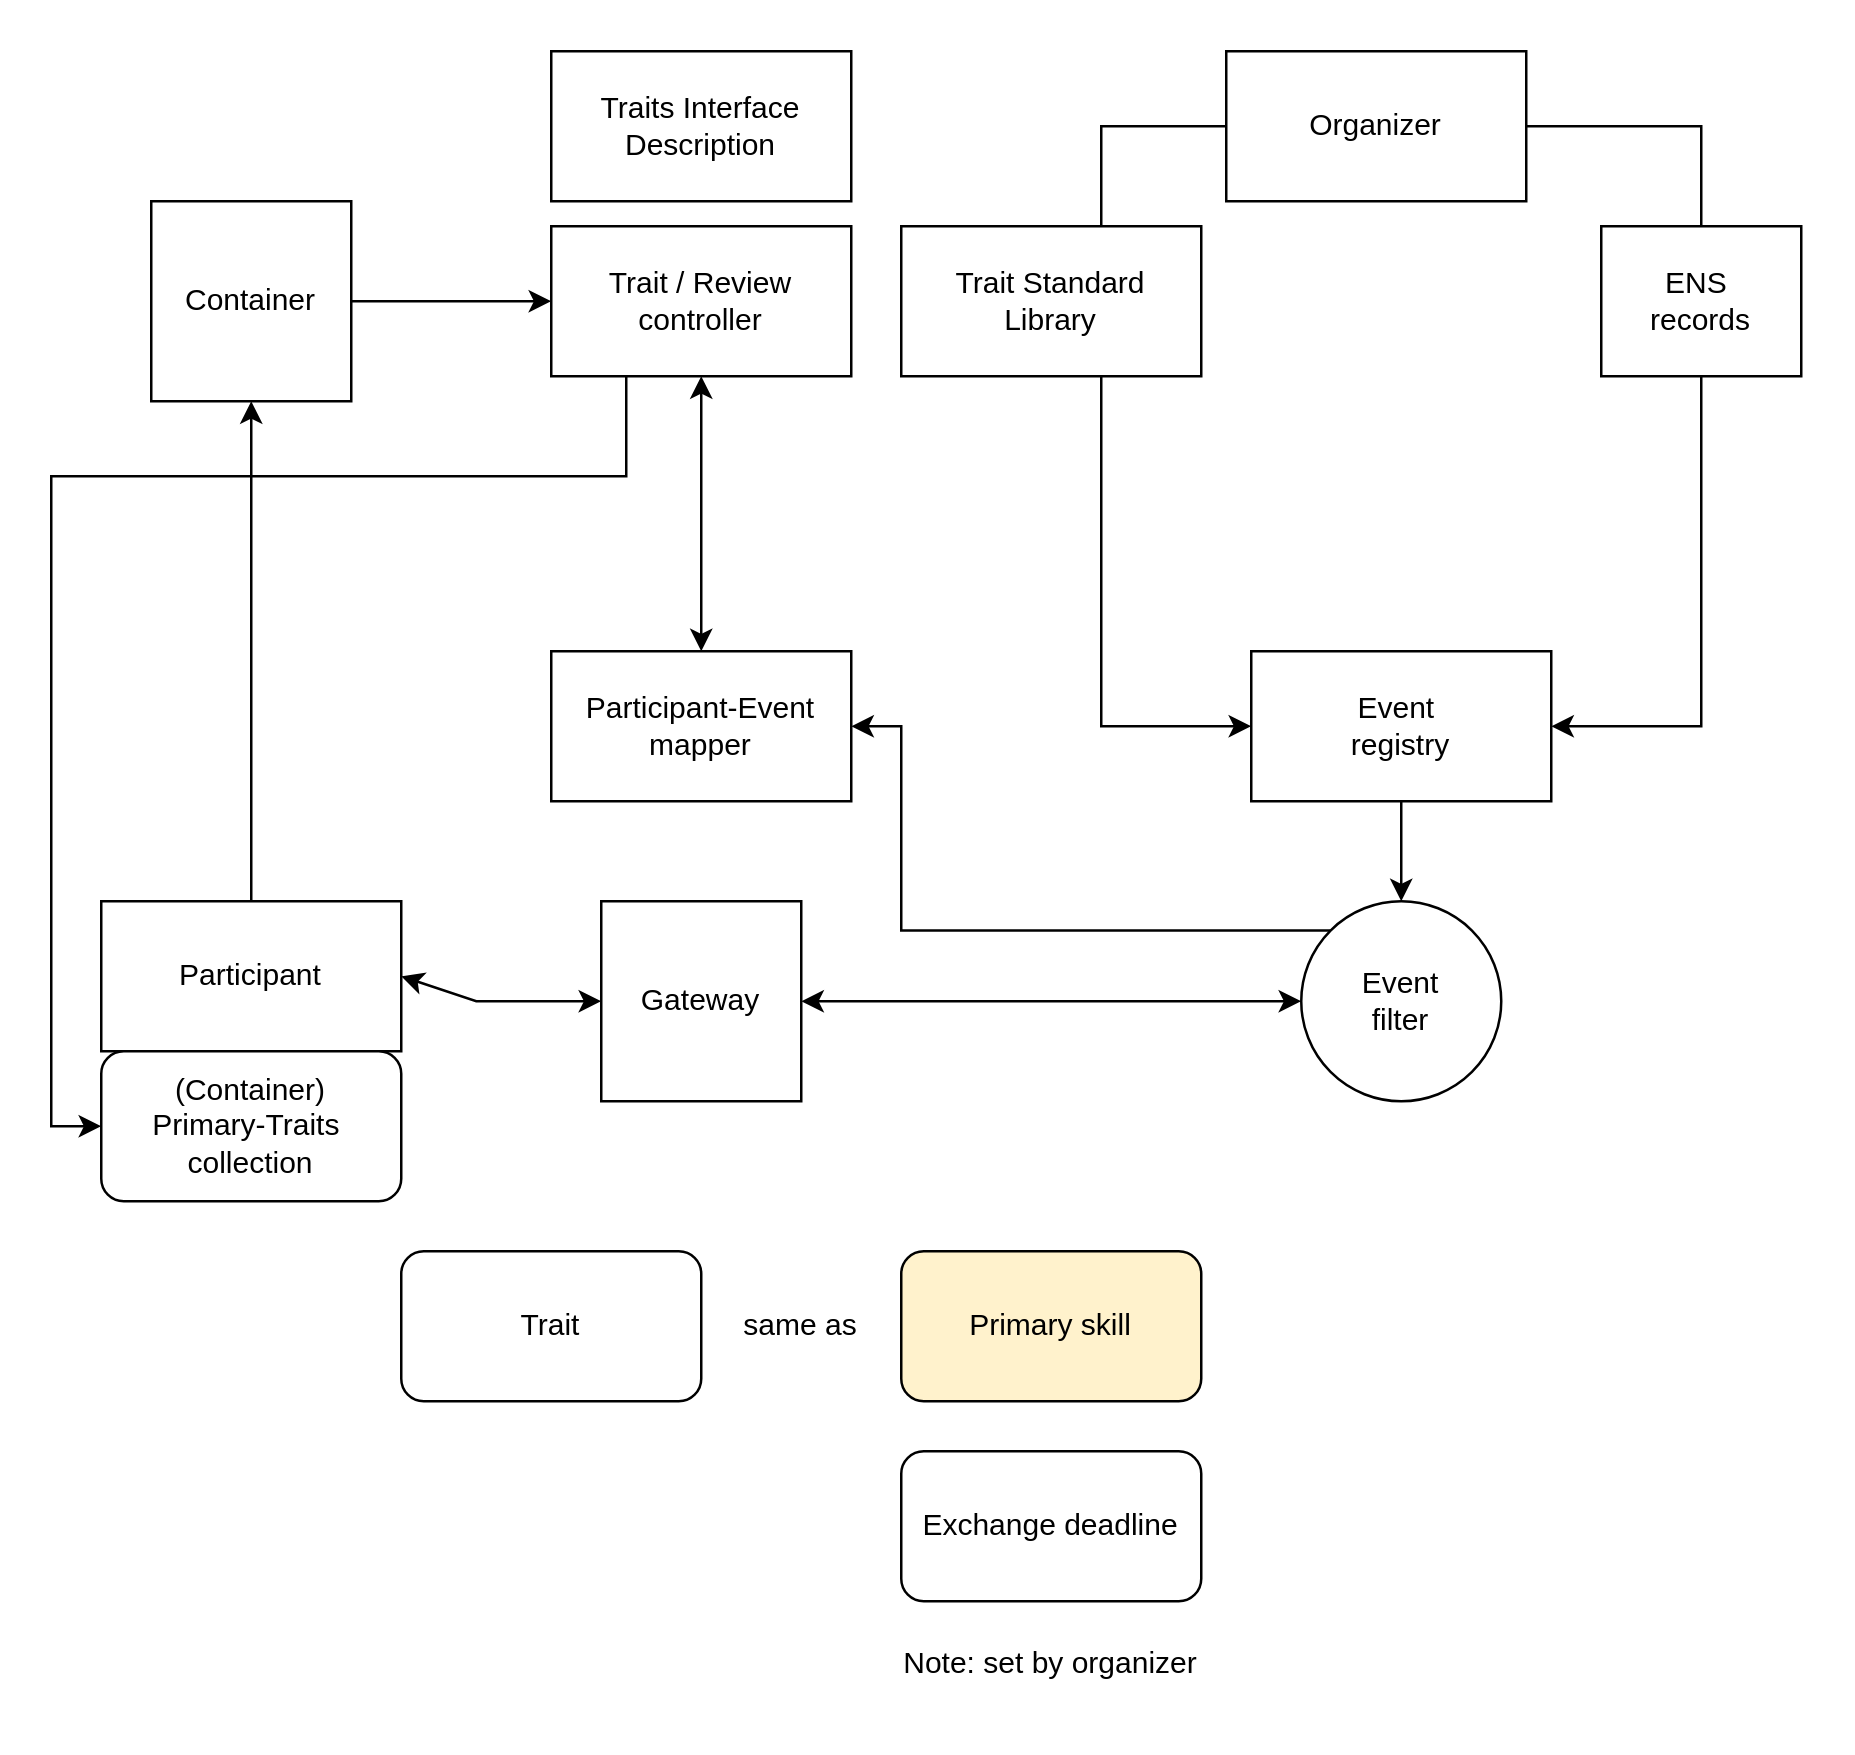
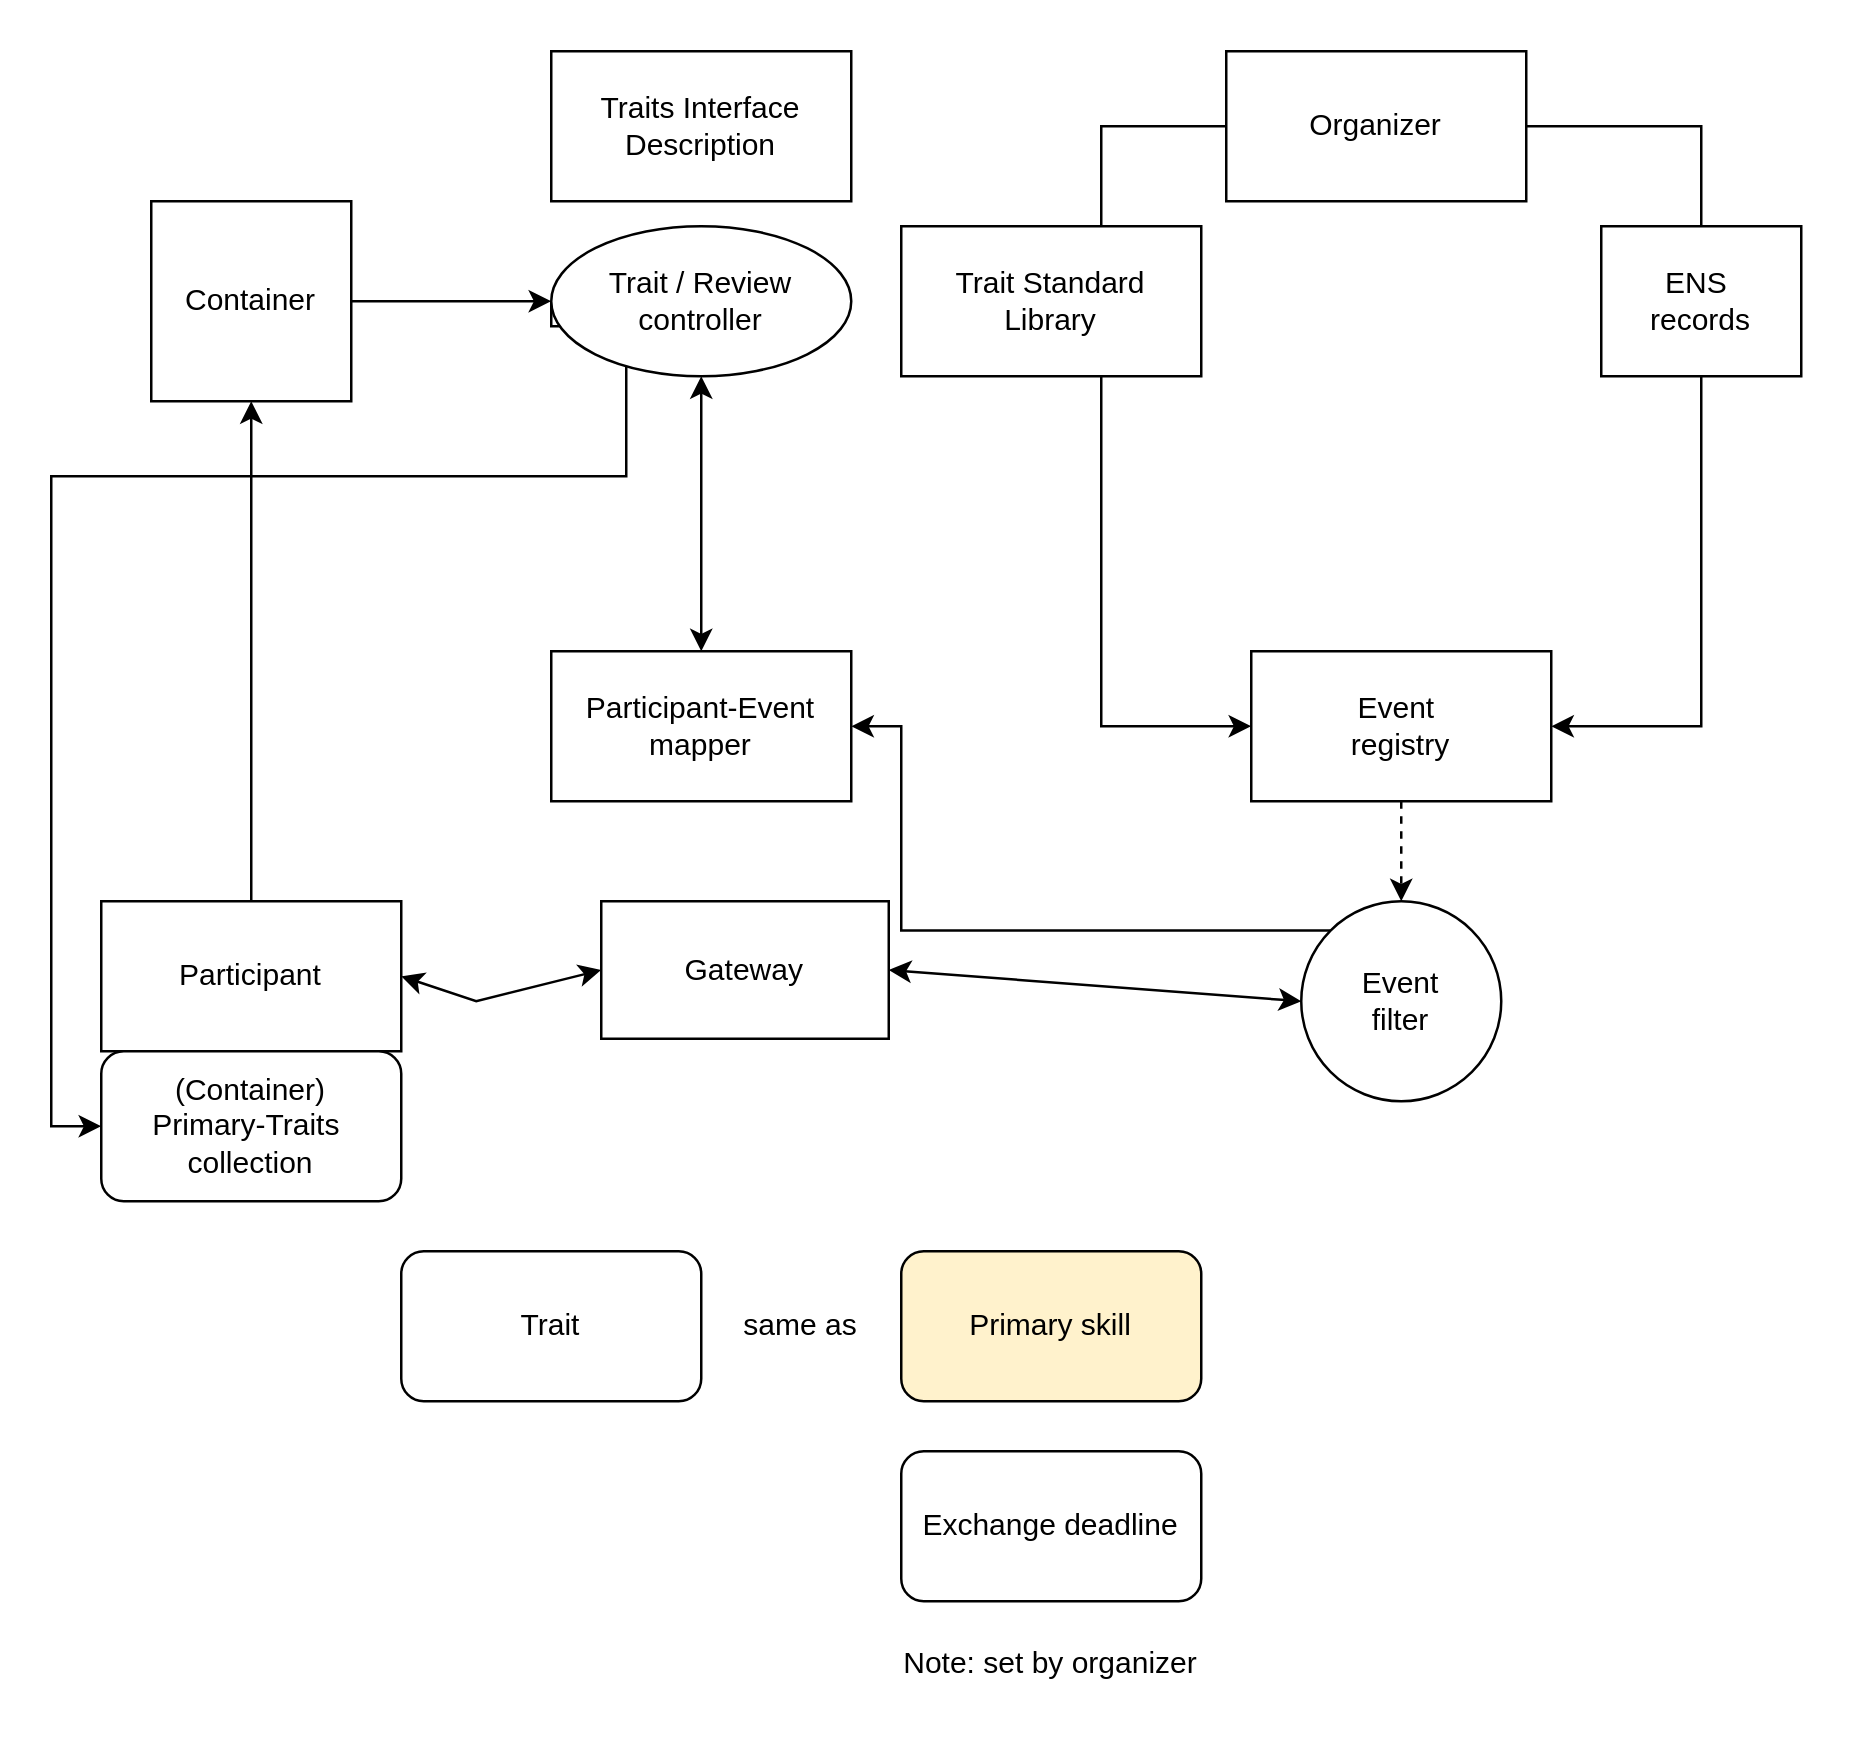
- <mxCell id="10" value="Trait / Review&lt;br&gt;controller" style="rounded=0;whiteSpace=wrap;html=1;" vertex="1" parent="1"><mxGeometry x="220" y="90" width="120" height="60" as="geometry" /></mxCell>
+ <mxCell id="10" value="Trait / Review&lt;br&gt;controller" style="ellipse;whiteSpace=wrap;html=1;" vertex="1" parent="1"><mxGeometry x="220" y="90" width="120" height="60" as="geometry" /></mxCell>
- <mxCell id="6" style="edgeStyle=orthogonalEdgeStyle;rounded=0;orthogonalLoop=1;jettySize=auto;html=1;exitX=0.5;exitY=1;exitDx=0;exitDy=0;entryX=0.5;entryY=0;entryDx=0;entryDy=0;" edge="1" parent="1" source="7" target="12"><mxGeometry relative="1" as="geometry" /></mxCell>
+ <mxCell id="6" style="edgeStyle=orthogonalEdgeStyle;rounded=0;orthogonalLoop=1;jettySize=auto;html=1;exitX=0.5;exitY=1;exitDx=0;exitDy=0;entryX=0.5;entryY=0;entryDx=0;entryDy=0;dashed=1;" edge="1" parent="1" source="7" target="12"><mxGeometry relative="1" as="geometry" /></mxCell>
- <mxCell id="18" value="Gateway" style="rounded=0;whiteSpace=wrap;html=1;" vertex="1" parent="1"><mxGeometry x="240" y="360" width="80" height="80" as="geometry" /></mxCell>
+ <mxCell id="18" value="Gateway" style="rounded=0;whiteSpace=wrap;html=1;" vertex="1" parent="1"><mxGeometry x="240" y="360" width="115" height="55" as="geometry" /></mxCell>
